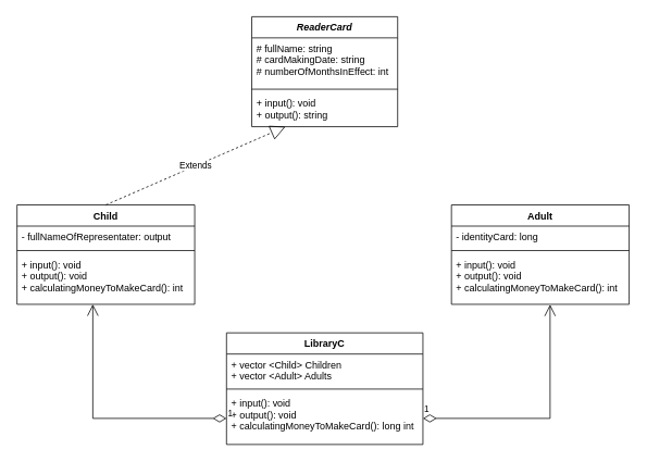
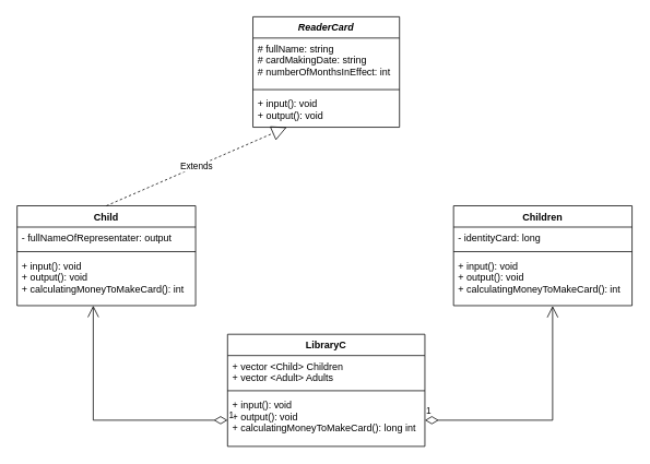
- <mxCell id="5" value="+ input(): void&#10;+ output(): string" style="text;strokeColor=none;fillColor=none;align=left;verticalAlign=top;spacingLeft=4;spacingRight=4;overflow=hidden;rotatable=0;points=[[0,0.5],[1,0.5]];portConstraint=eastwest;" parent="2" vertex="1"><mxGeometry y="93" width="179" height="42" as="geometry" /></mxCell>
+ <mxCell id="5" value="+ input(): void&#10;+ output(): void" style="text;strokeColor=none;fillColor=none;align=left;verticalAlign=top;spacingLeft=4;spacingRight=4;overflow=hidden;rotatable=0;points=[[0,0.5],[1,0.5]];portConstraint=eastwest;" parent="2" vertex="1"><mxGeometry y="93" width="179" height="42" as="geometry" /></mxCell>
- <mxCell id="6" value="Adult" style="swimlane;fontStyle=1;align=center;verticalAlign=top;childLayout=stackLayout;horizontal=1;startSize=26;horizontalStack=0;resizeParent=1;resizeParentMax=0;resizeLast=0;collapsible=1;marginBottom=0;" parent="1" vertex="1"><mxGeometry x="553" y="251" width="218" height="122" as="geometry" /></mxCell>
+ <mxCell id="6" value="Children" style="swimlane;fontStyle=1;align=center;verticalAlign=top;childLayout=stackLayout;horizontal=1;startSize=26;horizontalStack=0;resizeParent=1;resizeParentMax=0;resizeLast=0;collapsible=1;marginBottom=0;" parent="1" vertex="1"><mxGeometry x="553" y="251" width="218" height="122" as="geometry" /></mxCell>
